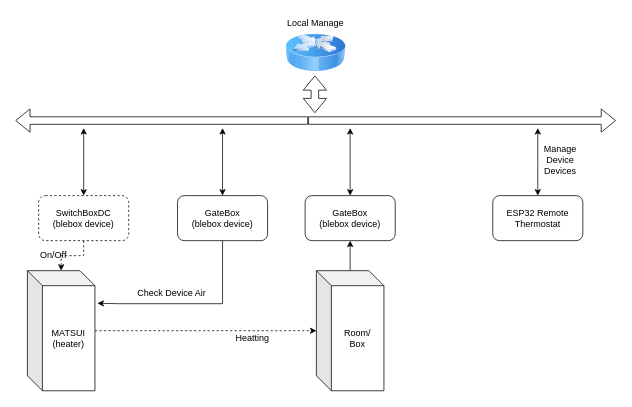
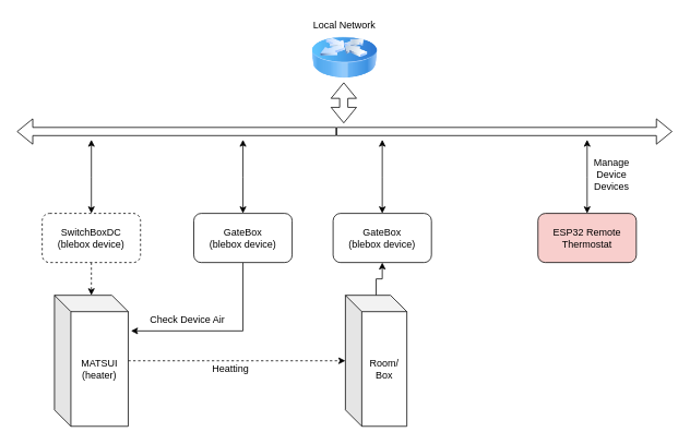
- <mxCell id="3" value="Local Manage" style="text;html=1;strokeColor=none;fillColor=none;align=center;verticalAlign=middle;whiteSpace=wrap;rounded=0;" vertex="1" parent="1"><mxGeometry x="360" y="20" width="120" height="20" as="geometry" /></mxCell>
+ <mxCell id="3" value="Local Network" style="text;html=1;strokeColor=none;fillColor=none;align=center;verticalAlign=middle;whiteSpace=wrap;rounded=0;" vertex="1" parent="1"><mxGeometry x="360" y="20" width="120" height="20" as="geometry" /></mxCell>
- <mxCell id="20" value="&lt;div&gt;ESP32 Remote &lt;br&gt;&lt;/div&gt;&lt;div&gt;Thermostat&lt;br&gt;&lt;/div&gt;" style="rounded=1;whiteSpace=wrap;html=1;" vertex="1" parent="1"><mxGeometry x="656" y="260" width="120" height="60" as="geometry" /></mxCell>
+ <mxCell id="20" value="&lt;div&gt;ESP32 Remote &lt;br&gt;&lt;/div&gt;&lt;div&gt;Thermostat&lt;br&gt;&lt;/div&gt;" style="rounded=1;whiteSpace=wrap;html=1;fillColor=#f8cecc;" vertex="1" parent="1"><mxGeometry x="656" y="260" width="120" height="60" as="geometry" /></mxCell>
- <mxCell id="12" value="On/Off" style="text;html=1;strokeColor=none;fillColor=none;align=center;verticalAlign=middle;whiteSpace=wrap;rounded=0;" vertex="1" parent="1"><mxGeometry x="36" y="330" width="70" height="20" as="geometry" /></mxCell>
- <mxCell id="5" value="&lt;div&gt;MATSUI&lt;/div&gt;&lt;div&gt;(heater)&lt;br&gt;&lt;/div&gt;" style="shape=cube;whiteSpace=wrap;html=1;boundedLbl=1;backgroundOutline=1;darkOpacity=0.05;darkOpacity2=0.1;" vertex="1" parent="1"><mxGeometry x="36" y="360" width="90" height="160" as="geometry" /></mxCell>
+ <mxCell id="5" value="&lt;div&gt;MATSUI&lt;/div&gt;&lt;div&gt;(heater)&lt;br&gt;&lt;/div&gt;" style="shape=cube;whiteSpace=wrap;html=1;boundedLbl=1;backgroundOutline=1;darkOpacity=0.05;darkOpacity2=0.1;" vertex="1" parent="1"><mxGeometry x="66" y="360" width="90" height="160" as="geometry" /></mxCell>
- <mxCell id="15" value="&lt;div&gt;Room/&lt;/div&gt;&lt;div&gt;Box&lt;br&gt;&lt;/div&gt;" style="shape=cube;whiteSpace=wrap;html=1;boundedLbl=1;backgroundOutline=1;darkOpacity=0.05;darkOpacity2=0.1;" vertex="1" parent="1"><mxGeometry x="421" y="360" width="90" height="160" as="geometry" /></mxCell>
+ <mxCell id="15" value="&lt;div&gt;Room/&lt;/div&gt;&lt;div&gt;Box&lt;br&gt;&lt;/div&gt;" style="shape=cube;whiteSpace=wrap;html=1;boundedLbl=1;backgroundOutline=1;darkOpacity=0.05;darkOpacity2=0.1;" vertex="1" parent="1"><mxGeometry x="421" y="360" width="75" height="160" as="geometry" /></mxCell>
- <mxCell id="16" value="Heatting " style="text;html=1;strokeColor=none;fillColor=none;align=center;verticalAlign=middle;whiteSpace=wrap;rounded=0;" vertex="1" parent="1"><mxGeometry x="316" y="440" width="40" height="20" as="geometry" /></mxCell>
+ <mxCell id="16" value="Heatting " style="text;html=1;strokeColor=none;fillColor=none;align=center;verticalAlign=middle;whiteSpace=wrap;rounded=0;" vertex="1" parent="1"><mxGeometry x="261" y="440" width="40" height="20" as="geometry" /></mxCell>
